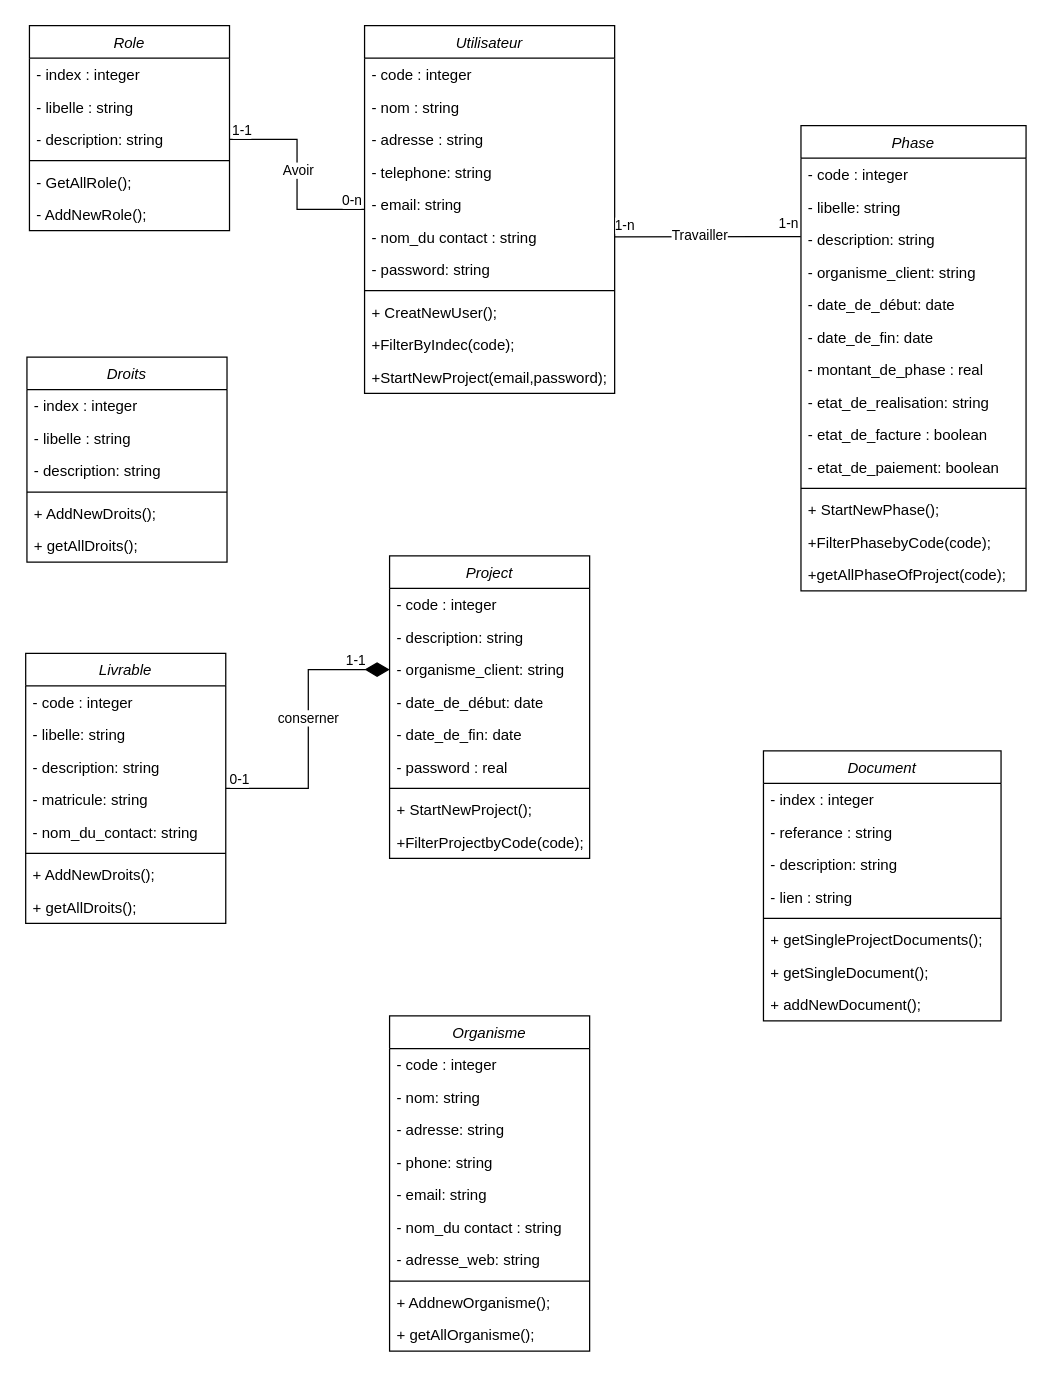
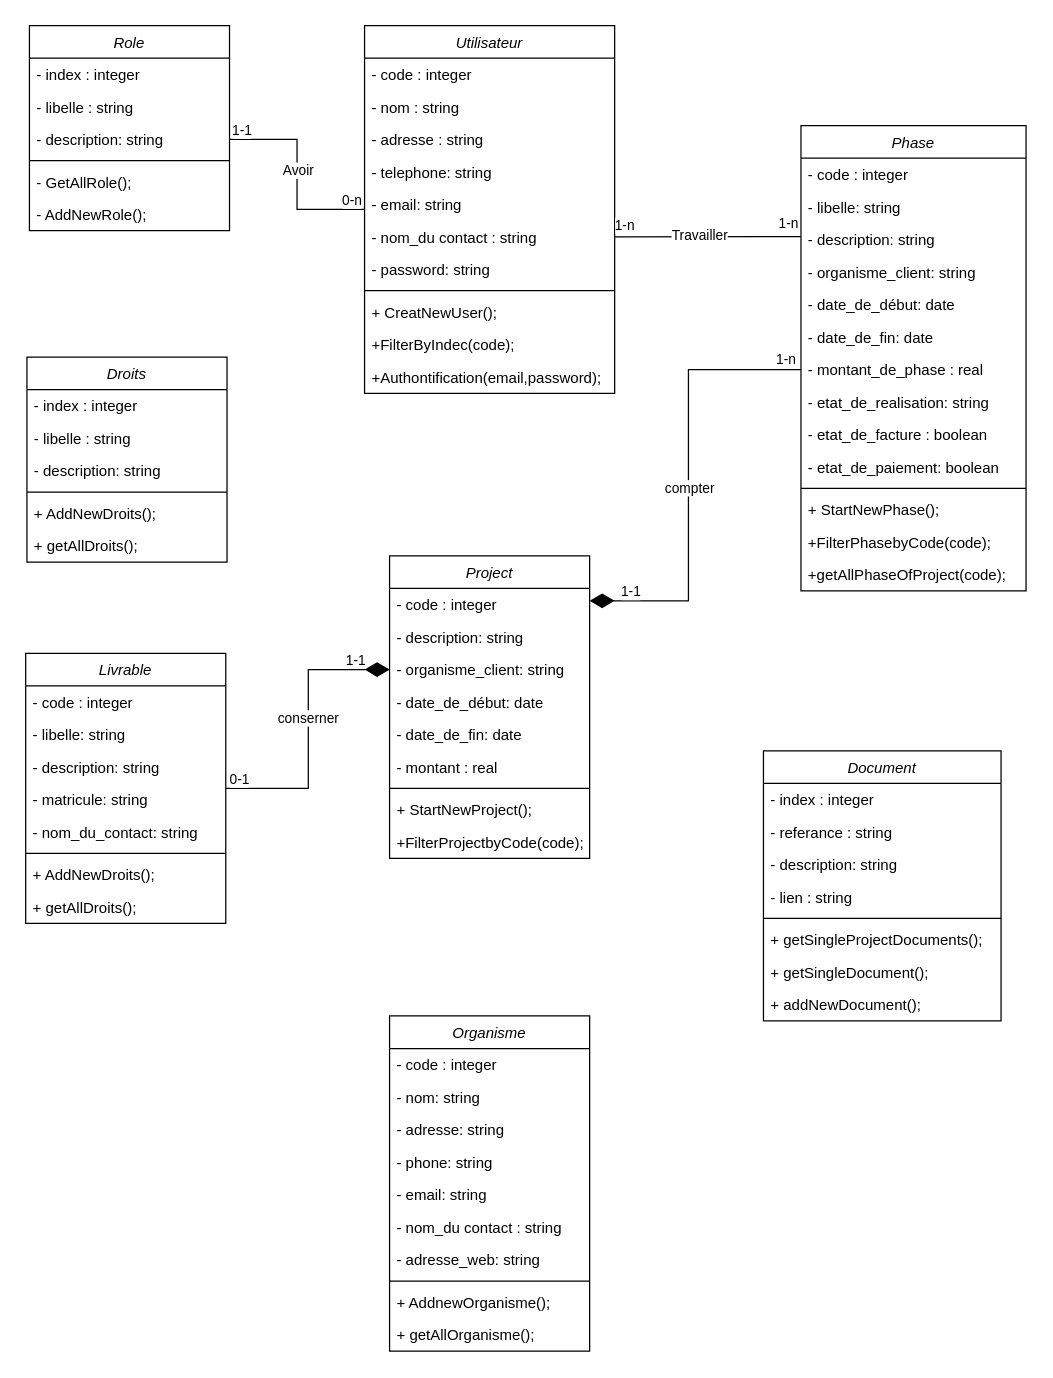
- <mxCell id="16" value="+StartNewProject(email,password);" style="text;align=left;verticalAlign=top;spacingLeft=4;spacingRight=4;overflow=hidden;rotatable=0;points=[[0,0.5],[1,0.5]];portConstraint=eastwest;rounded=0;shadow=0;html=0;" parent="5" vertex="1"><mxGeometry y="268" width="200" height="26" as="geometry" /></mxCell>
+ <mxCell id="16" value="+Authontification(email,password);" style="text;align=left;verticalAlign=top;spacingLeft=4;spacingRight=4;overflow=hidden;rotatable=0;points=[[0,0.5],[1,0.5]];portConstraint=eastwest;rounded=0;shadow=0;html=0;" parent="5" vertex="1"><mxGeometry y="268" width="200" height="26" as="geometry" /></mxCell>
+ <mxCell id="31" style="edgeStyle=elbowEdgeStyle;rounded=0;orthogonalLoop=1;jettySize=auto;html=1;entryX=0;entryY=0.5;entryDx=0;entryDy=0;fontColor=none;endArrow=none;endFill=0;startArrow=diamondThin;startFill=1;startSize=17;" parent="1" source="35" target="61" edge="1"><mxGeometry relative="1" as="geometry"><Array as="points"><mxPoint x="550" y="480" /><mxPoint x="550" y="390" /><mxPoint x="520" y="460" /></Array></mxGeometry></mxCell>
+ <mxCell id="32" value="1-1" style="edgeLabel;html=1;align=center;verticalAlign=middle;resizable=0;points=[];fontColor=none;" parent="31" vertex="1" connectable="0"><mxGeometry x="-0.908" y="1" relative="1" as="geometry"><mxPoint x="16" y="-7" as="offset" /></mxGeometry></mxCell>
+ <mxCell id="33" value="1-n" style="edgeLabel;html=1;align=center;verticalAlign=middle;resizable=0;points=[];fontColor=none;" parent="31" vertex="1" connectable="0"><mxGeometry x="0.934" y="2" relative="1" as="geometry"><mxPoint x="-1" y="-7" as="offset" /></mxGeometry></mxCell>
+ <mxCell id="34" value="compter" style="edgeLabel;html=1;align=center;verticalAlign=middle;resizable=0;points=[];fontColor=none;" parent="31" vertex="1" connectable="0"><mxGeometry x="-0.04" relative="1" as="geometry"><mxPoint as="offset" /></mxGeometry></mxCell>
- <mxCell id="41" value="- password : real" style="text;align=left;verticalAlign=top;spacingLeft=4;spacingRight=4;overflow=hidden;rotatable=0;points=[[0,0.5],[1,0.5]];portConstraint=eastwest;rounded=0;shadow=0;html=1;" parent="35" vertex="1"><mxGeometry y="156" width="160" height="26" as="geometry" /></mxCell>
+ <mxCell id="41" value="- montant : real" style="text;align=left;verticalAlign=top;spacingLeft=4;spacingRight=4;overflow=hidden;rotatable=0;points=[[0,0.5],[1,0.5]];portConstraint=eastwest;rounded=0;shadow=0;html=1;" parent="35" vertex="1"><mxGeometry y="156" width="160" height="26" as="geometry" /></mxCell>
